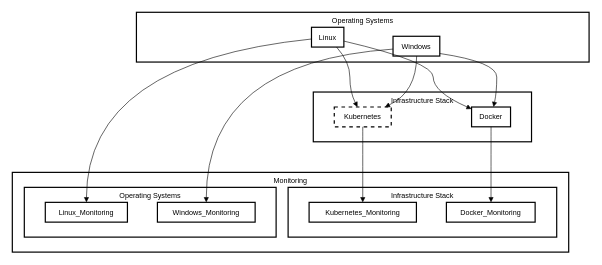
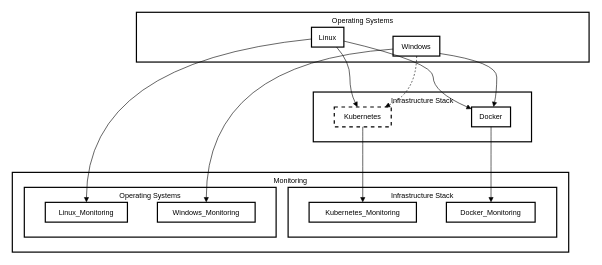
- <mxCell id="16" value="" style="curved=1;startArrow=none;endArrow=block;exitX=0.505;exitY=1.012;entryX=0.879;entryY=0.012;" edge="1" parent="1" source="14" target="10"><mxGeometry relative="1" as="geometry"><Array as="points"><mxPoint x="694" y="153" /></Array></mxGeometry></mxCell>
+ <mxCell id="16" value="" style="curved=1;startArrow=none;endArrow=block;exitX=0.505;exitY=1.012;entryX=0.879;entryY=0.012;dashed=1;" edge="1" parent="1" source="14" target="10"><mxGeometry relative="1" as="geometry"><Array as="points"><mxPoint x="694" y="153" /></Array></mxGeometry></mxCell>
